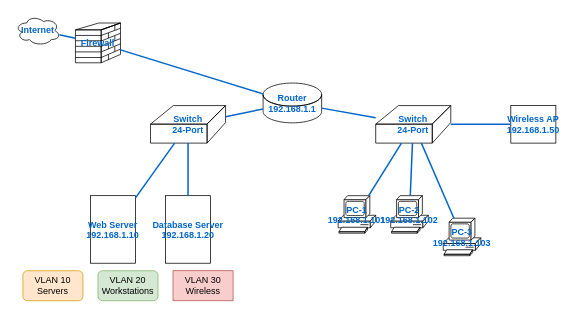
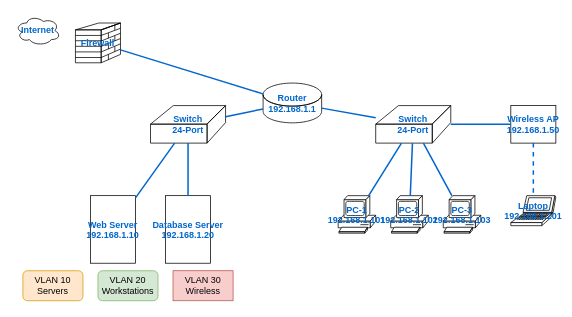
- <mxCell id="14" value="" style="endArrow=none;html=1;rounded=0;strokeWidth=2;strokeColor=#0066CC;" edge="1" parent="1" source="13" target="5"><mxGeometry width="50" height="50" relative="1" as="geometry"><mxPoint x="80" y="56" as="sourcePoint" /><mxPoint x="100" y="56" as="targetPoint" /></mxGeometry></mxCell>
+ <mxCell id="24" value="" style="endArrow=none;html=1;rounded=0;strokeWidth=2;strokeColor=#0066CC;dashed=1;" edge="1" parent="1" source="11" target="12"><mxGeometry width="50" height="50" relative="1" as="geometry"><mxPoint x="710" y="190" as="sourcePoint" /><mxPoint x="710" y="260" as="targetPoint" /></mxGeometry></mxCell>
+ <mxCell id="12" value="Laptop&#10;192.168.1.201" style="fontColor=#0066CC;fontStyle=1;align=center;verticalAlign=middle;childLayout=stackLayout;horizontal=1;horizontalStack=0;resizeParent=1;resizeParentMax=0;resizeLast=0;marginBottom=0;sketch=0;pointerEvents=1;shape=mxgraph.cisco.computers_and_peripherals.laptop;" vertex="1" parent="1"><mxGeometry x="680" y="260" width="60" height="40" as="geometry" /></mxCell>
- <mxCell id="10" value="PC-3&#10;192.168.1.103" style="fontColor=#0066CC;fontStyle=1;align=center;verticalAlign=middle;childLayout=stackLayout;horizontal=1;horizontalStack=0;resizeParent=1;resizeParentMax=0;resizeLast=0;marginBottom=0;sketch=0;pointerEvents=1;shape=mxgraph.cisco.computers_and_peripherals.pc;" vertex="1" parent="1"><mxGeometry x="590" y="290" width="50" height="50" as="geometry" /></mxCell>
+ <mxCell id="10" value="PC-3&#10;192.168.1.103" style="fontColor=#0066CC;fontStyle=1;align=center;verticalAlign=middle;childLayout=stackLayout;horizontal=1;horizontalStack=0;resizeParent=1;resizeParentMax=0;resizeLast=0;marginBottom=0;sketch=0;pointerEvents=1;shape=mxgraph.cisco.computers_and_peripherals.pc;" vertex="1" parent="1"><mxGeometry x="590" y="260" width="50" height="50" as="geometry" /></mxCell>
